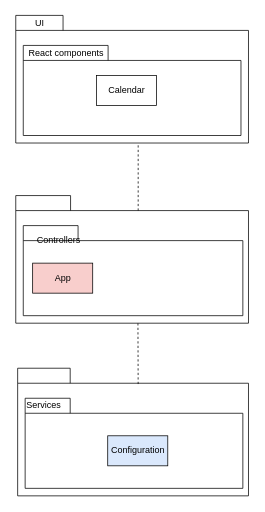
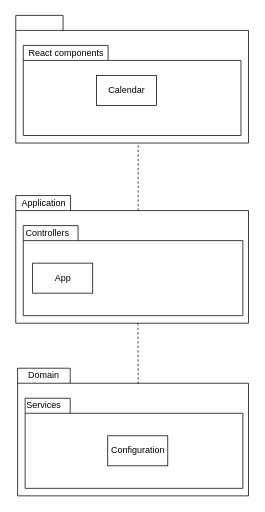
- <mxCell id="5" value="UI" style="text;html=1;strokeColor=none;fillColor=none;align=center;verticalAlign=middle;whiteSpace=wrap;rounded=0;" parent="1" vertex="1"><mxGeometry x="20.5" y="20" width="62.5" height="20" as="geometry" /></mxCell>
+ <mxCell id="7" value="Application" style="text;html=1;strokeColor=none;fillColor=none;align=center;verticalAlign=middle;whiteSpace=wrap;rounded=0;" parent="1" vertex="1"><mxGeometry x="28" y="260" width="60" height="20" as="geometry" /></mxCell>
- <mxCell id="13" value="Controllers" style="text;html=1;strokeColor=none;fillColor=none;align=center;verticalAlign=middle;whiteSpace=wrap;rounded=0;" vertex="1" parent="1"><mxGeometry x="48" y="310" width="60" height="20" as="geometry" /></mxCell>
+ <mxCell id="13" value="Controllers" style="text;html=1;strokeColor=none;fillColor=none;align=center;verticalAlign=middle;whiteSpace=wrap;rounded=0;" vertex="1" parent="1"><mxGeometry x="33" y="300" width="60" height="20" as="geometry" /></mxCell>
- <mxCell id="14" value="App" style="html=1;fillColor=#f8cecc;" vertex="1" parent="1"><mxGeometry x="43" y="350" width="80" height="40" as="geometry" /></mxCell>
+ <mxCell id="14" value="App" style="html=1;" vertex="1" parent="1"><mxGeometry x="43" y="350" width="80" height="40" as="geometry" /></mxCell>
+ <mxCell id="8" value="Domain" style="text;html=1;strokeColor=none;fillColor=none;align=center;verticalAlign=middle;whiteSpace=wrap;rounded=0;" parent="1" vertex="1"><mxGeometry x="23" y="490" width="70" height="20" as="geometry" /></mxCell>
- <mxCell id="17" value="Configuration" style="html=1;fillColor=#dae8fc;" vertex="1" parent="1"><mxGeometry x="143" y="580" width="80" height="40" as="geometry" /></mxCell>
+ <mxCell id="17" value="Configuration" style="html=1;" vertex="1" parent="1"><mxGeometry x="143" y="580" width="80" height="40" as="geometry" /></mxCell>
